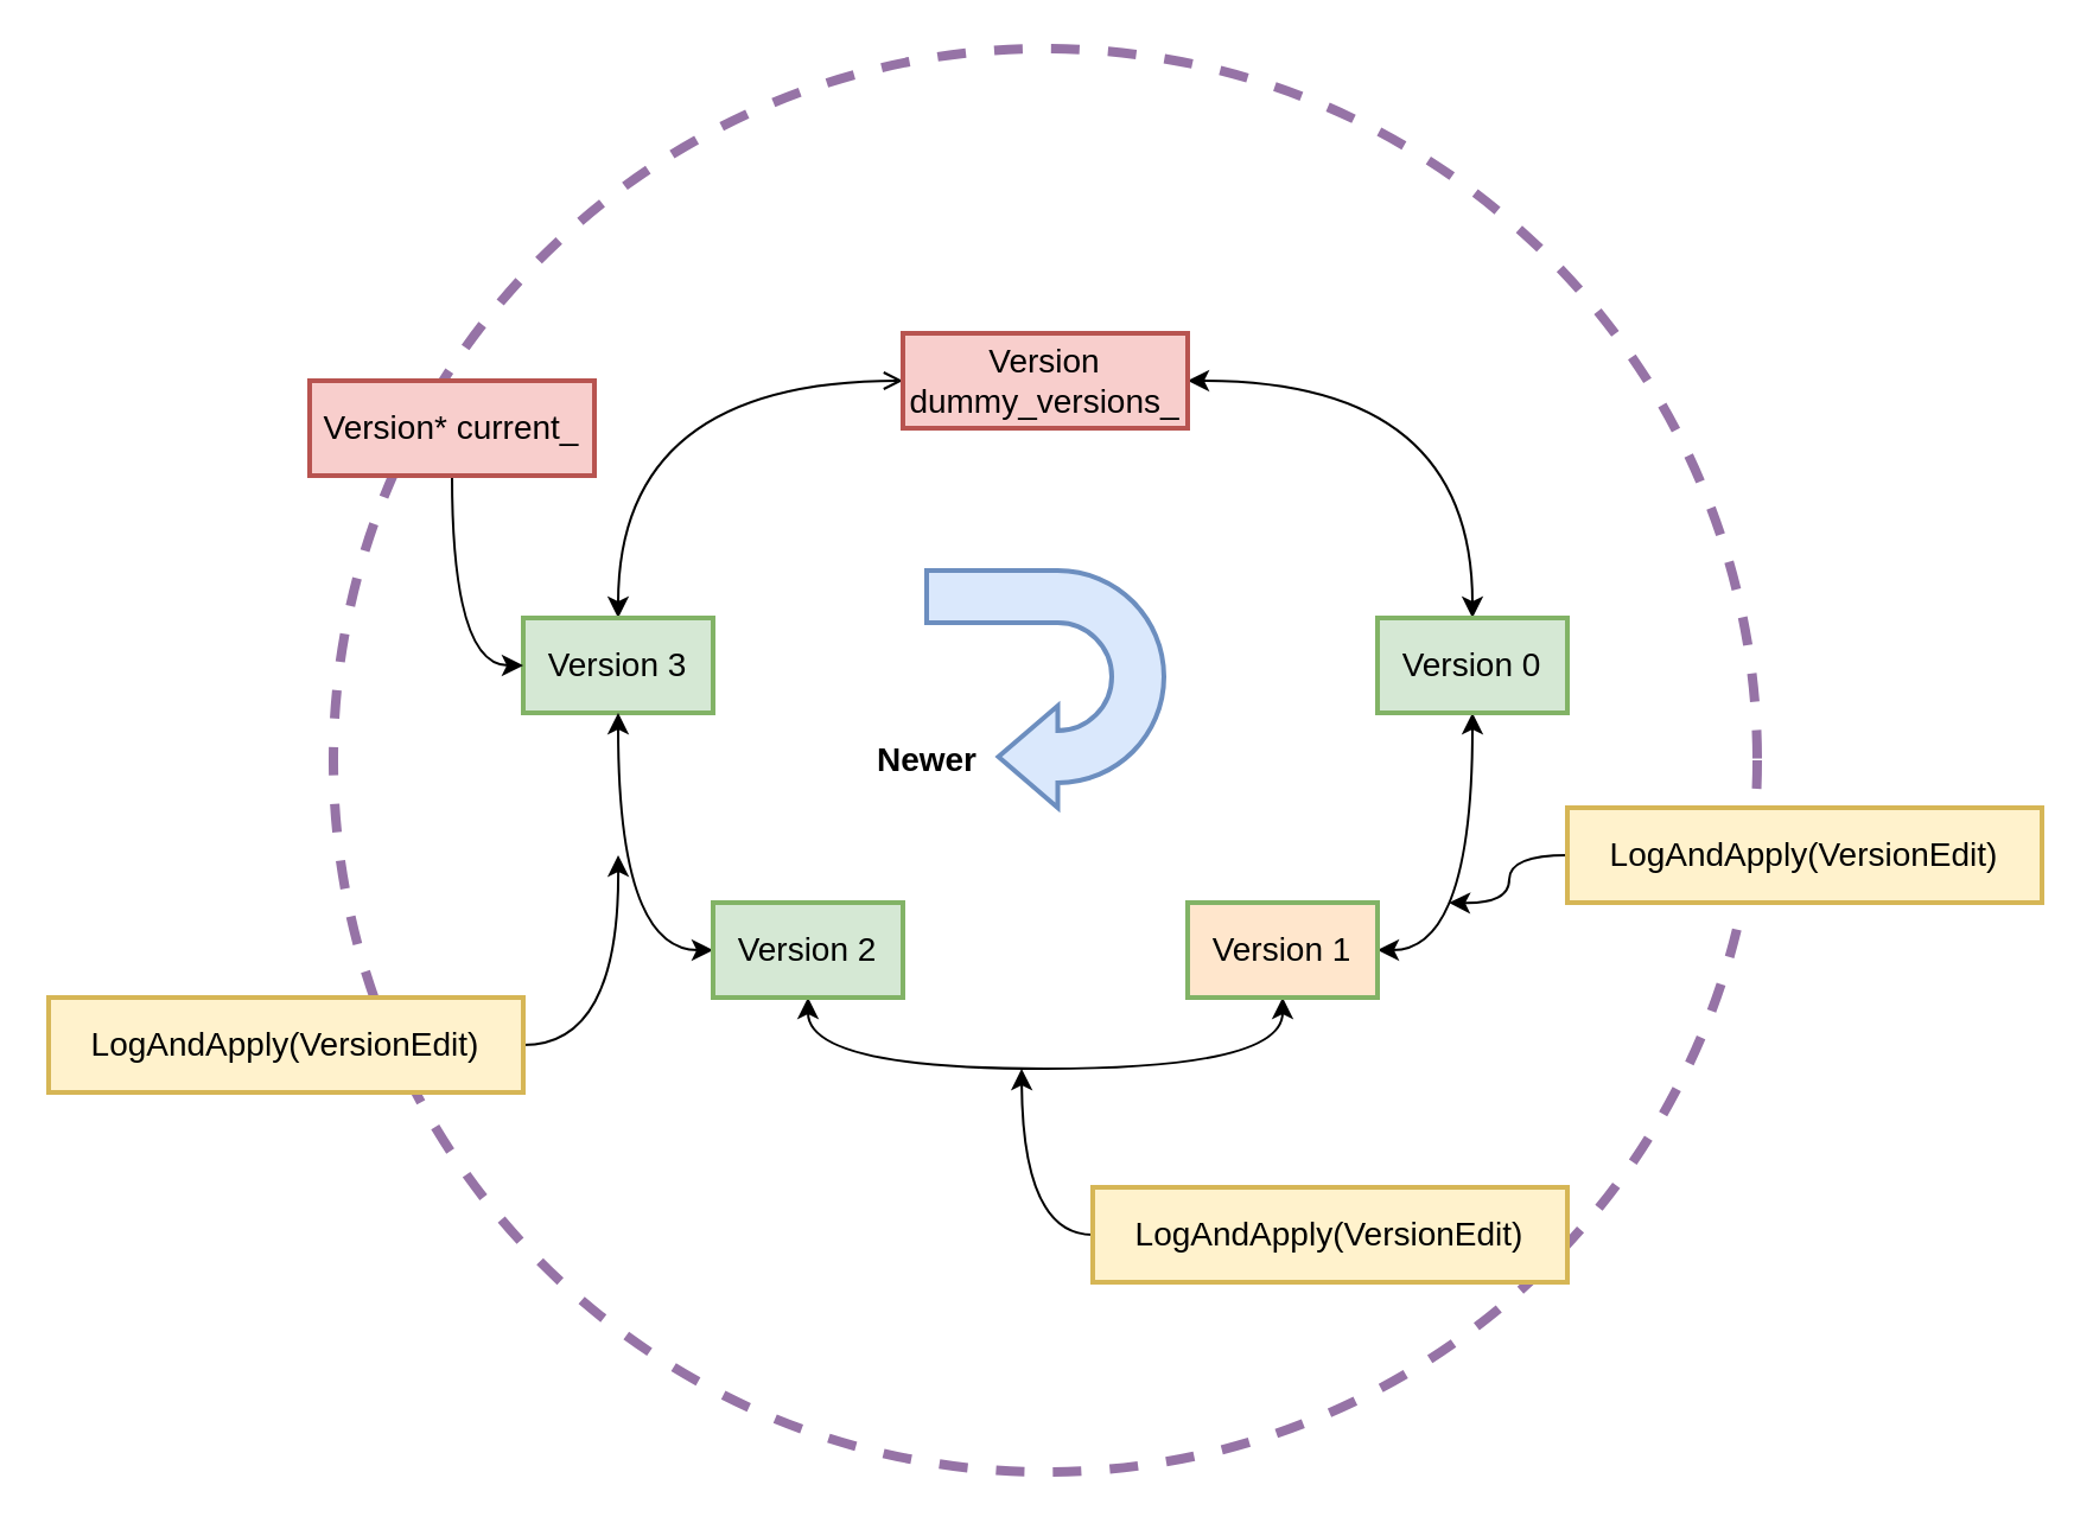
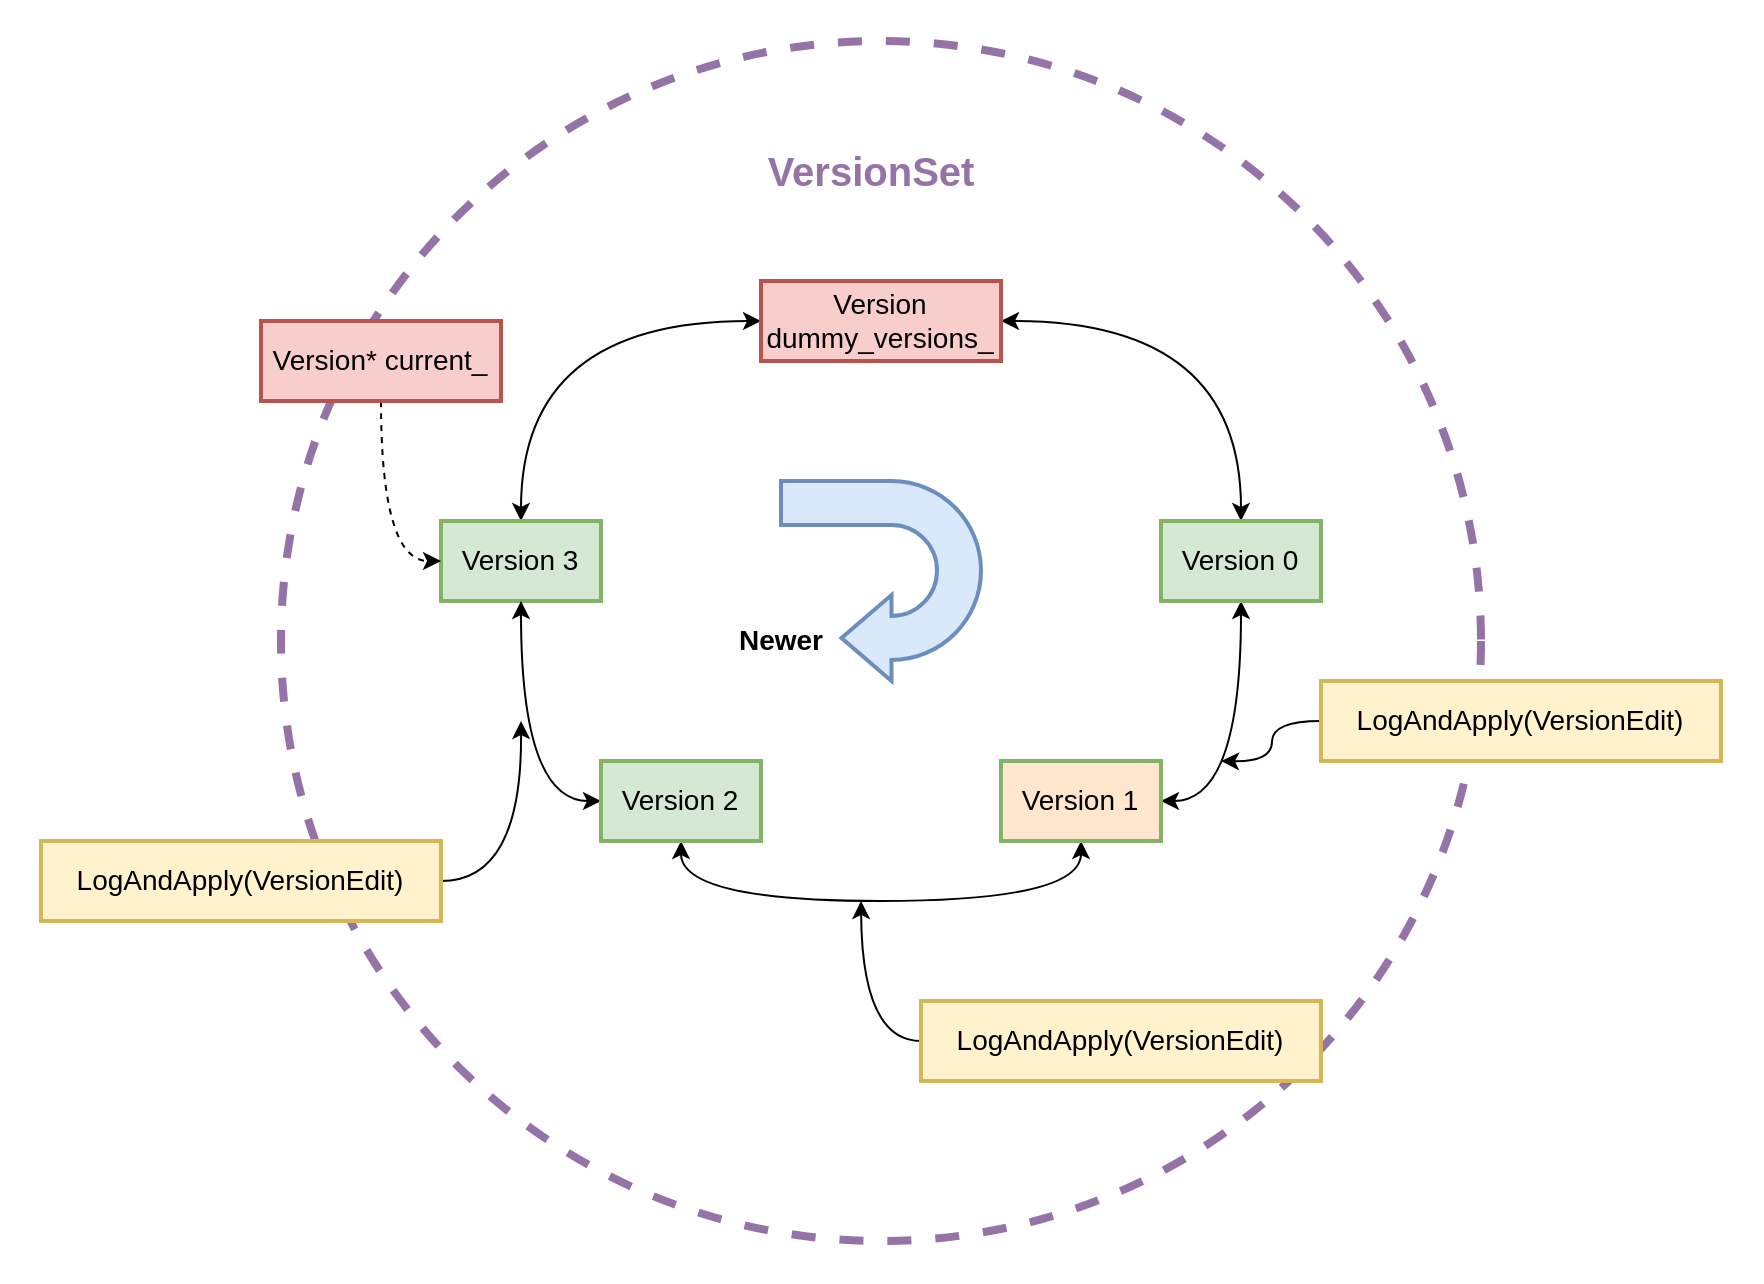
+ <mxCell id="23" value="VersionSet" style="text;html=1;align=center;verticalAlign=middle;resizable=0;points=[];autosize=1;fontSize=20;fontStyle=1;fontColor=#9673a6;" vertex="1" parent="1"><mxGeometry x="375" y="70" width="120" height="30" as="geometry" /></mxCell>
- <mxCell id="3" style="edgeStyle=orthogonalEdgeStyle;curved=1;rounded=0;orthogonalLoop=1;jettySize=auto;html=1;exitX=0.5;exitY=0;exitDx=0;exitDy=0;entryX=0;entryY=0.5;entryDx=0;entryDy=0;startArrow=classic;startFill=1;endArrow=open;endFill=1;fontSize=14;" edge="1" parent="1" source="4" target="6"><mxGeometry relative="1" as="geometry" /></mxCell>
+ <mxCell id="3" style="edgeStyle=orthogonalEdgeStyle;curved=1;rounded=0;orthogonalLoop=1;jettySize=auto;html=1;exitX=0.5;exitY=0;exitDx=0;exitDy=0;entryX=0;entryY=0.5;entryDx=0;entryDy=0;startArrow=classic;startFill=1;endArrow=classic;endFill=1;fontSize=14;" edge="1" parent="1" source="4" target="6"><mxGeometry relative="1" as="geometry" /></mxCell>
- <mxCell id="13" style="edgeStyle=orthogonalEdgeStyle;curved=1;rounded=0;orthogonalLoop=1;jettySize=auto;html=1;exitX=0.5;exitY=1;exitDx=0;exitDy=0;entryX=0;entryY=0.5;entryDx=0;entryDy=0;startArrow=none;startFill=0;endArrow=classic;endFill=1;fontSize=14;" edge="1" parent="1" source="14" target="4"><mxGeometry relative="1" as="geometry" /></mxCell>
+ <mxCell id="13" style="edgeStyle=orthogonalEdgeStyle;curved=1;rounded=0;orthogonalLoop=1;jettySize=auto;html=1;exitX=0.5;exitY=1;exitDx=0;exitDy=0;entryX=0;entryY=0.5;entryDx=0;entryDy=0;startArrow=none;startFill=0;endArrow=classic;endFill=1;fontSize=14;dashed=1;" edge="1" parent="1" source="14" target="4"><mxGeometry relative="1" as="geometry" /></mxCell>
